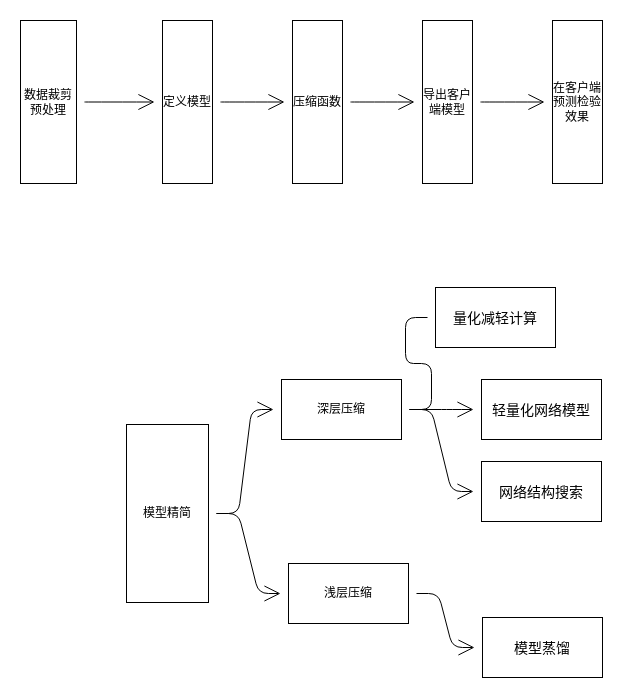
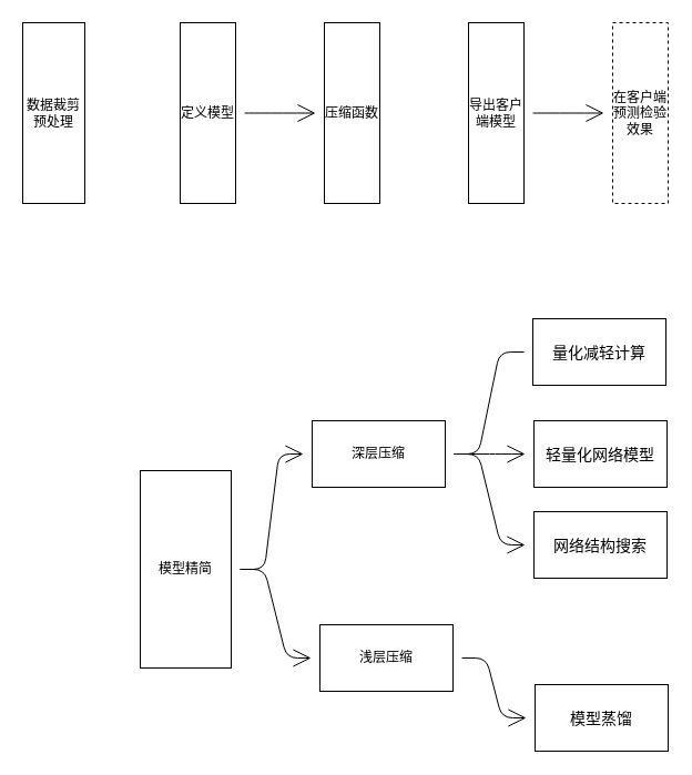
- <mxCell id="2" value="" style="edgeStyle=none;curved=1;rounded=0;orthogonalLoop=1;jettySize=auto;html=1;endArrow=open;startSize=14;endSize=14;sourcePerimeterSpacing=8;targetPerimeterSpacing=8;" edge="1" parent="1" source="3" target="5"><mxGeometry relative="1" as="geometry" /></mxCell>
- <mxCell id="6" value="" style="edgeStyle=none;curved=1;rounded=0;orthogonalLoop=1;jettySize=auto;html=1;endArrow=open;startSize=14;endSize=14;sourcePerimeterSpacing=8;targetPerimeterSpacing=8;" edge="1" parent="1" source="7" target="9"><mxGeometry relative="1" as="geometry" /></mxCell>
- <mxCell id="10" value="在客户端预测检验效果" style="rounded=0;whiteSpace=wrap;html=1;hachureGap=4;pointerEvents=0;" vertex="1" parent="1"><mxGeometry x="552" y="20" width="50" height="163" as="geometry" /></mxCell>
+ <mxCell id="10" value="在客户端预测检验效果" style="rounded=0;whiteSpace=wrap;html=1;hachureGap=4;pointerEvents=0;dashed=1;" vertex="1" parent="1"><mxGeometry x="552" y="20" width="50" height="163" as="geometry" /></mxCell>
- <mxCell id="20" value="&lt;span lang=&quot;ZH-CN&quot; style=&quot;font-size: 10.5pt ; font-family: &amp;#34;simsun&amp;#34;&quot;&gt;量化减轻计算&lt;/span&gt;&lt;span style=&quot;font-size: medium&quot;&gt;&lt;/span&gt;" style="whiteSpace=wrap;html=1;rounded=0;hachureGap=4;" vertex="1" parent="1"><mxGeometry x="435" y="287" width="120" height="60" as="geometry" /></mxCell>
+ <mxCell id="20" value="&lt;span lang=&quot;ZH-CN&quot; style=&quot;font-size: 10.5pt ; font-family: &amp;#34;simsun&amp;#34;&quot;&gt;量化减轻计算&lt;/span&gt;&lt;span style=&quot;font-size: medium&quot;&gt;&lt;/span&gt;" style="whiteSpace=wrap;html=1;rounded=0;hachureGap=4;" vertex="1" parent="1"><mxGeometry x="480" y="287" width="120" height="60" as="geometry" /></mxCell>
